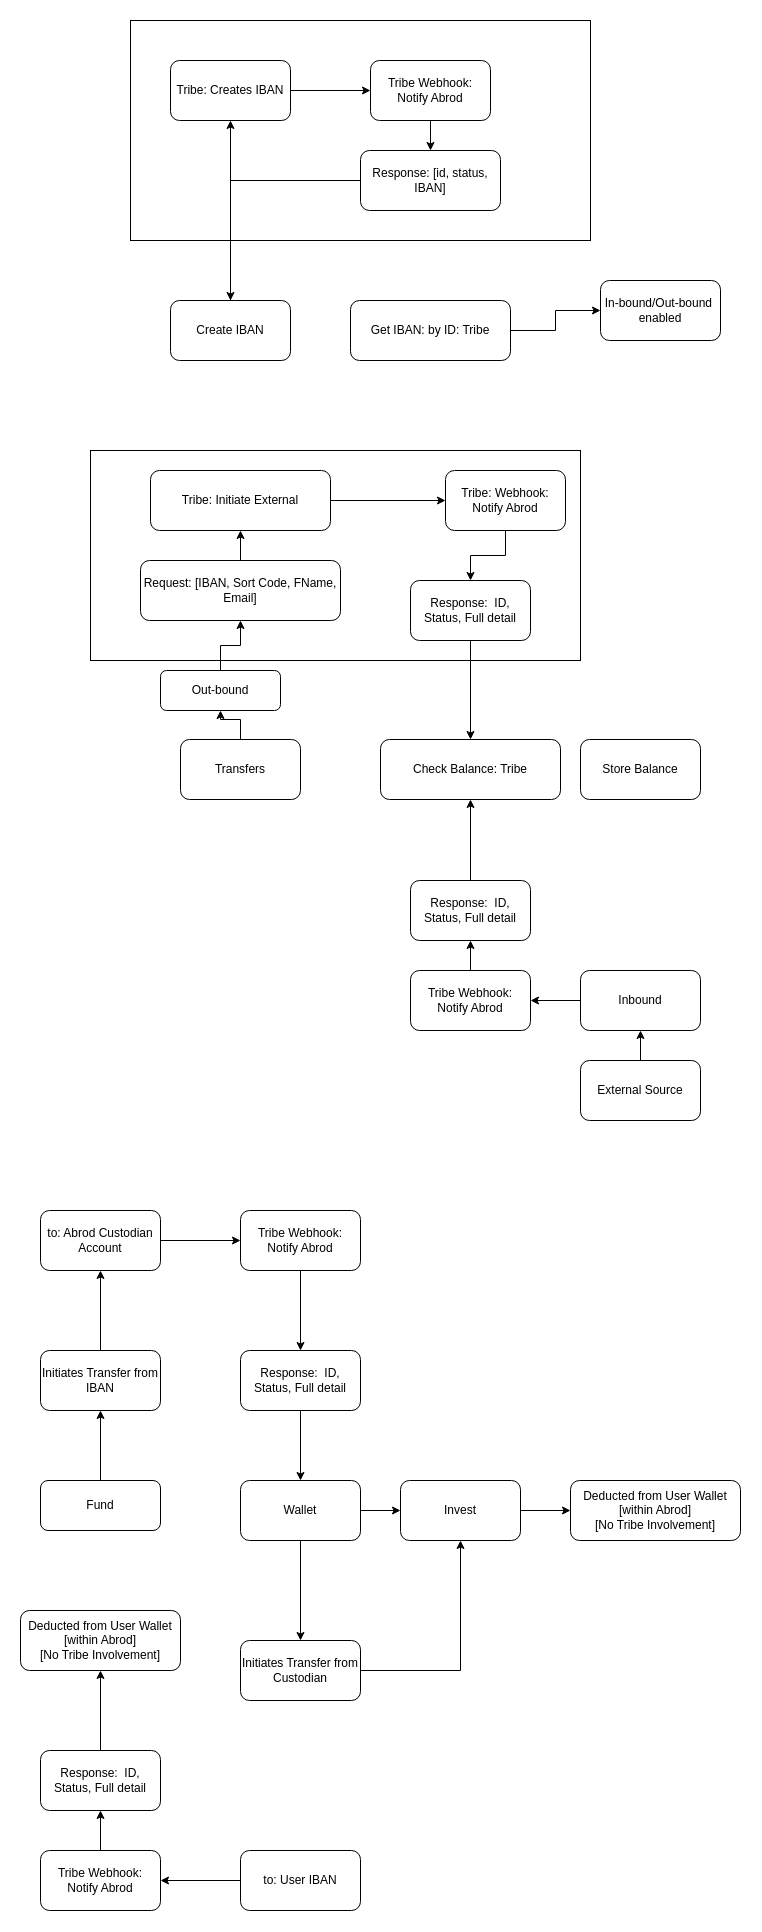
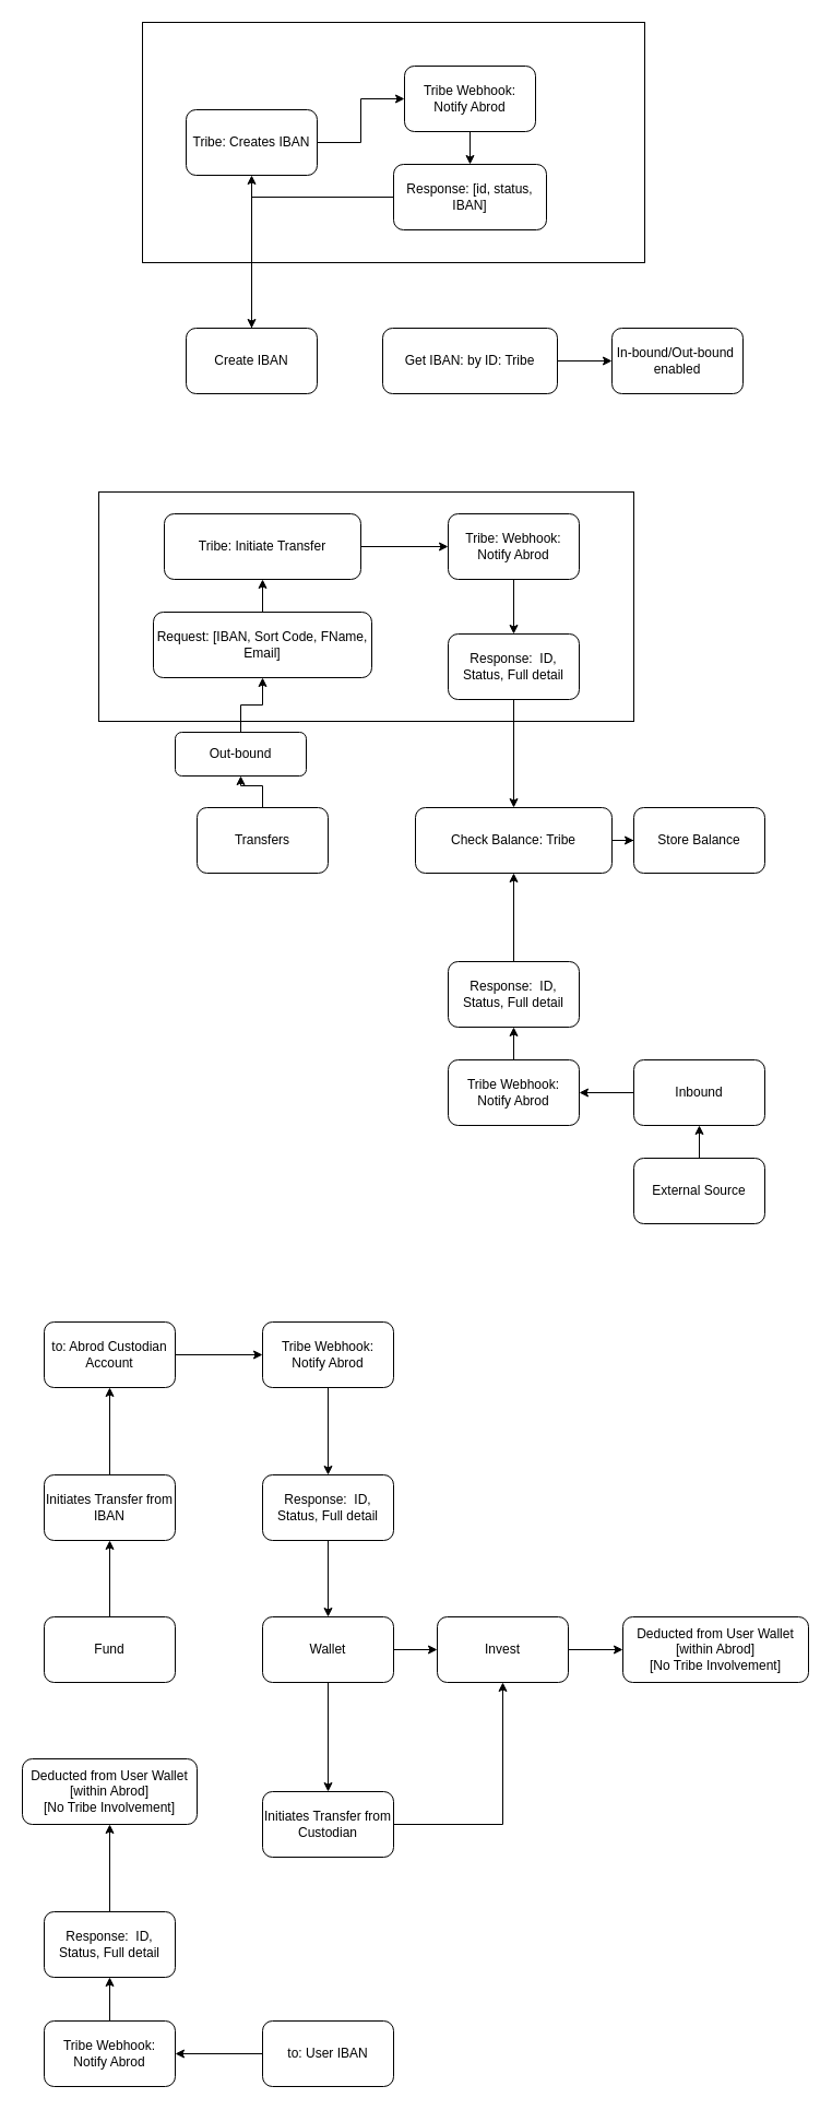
- <mxCell id="7" value="Tribe: Creates IBAN" style="whiteSpace=wrap;html=1;rounded=1;" vertex="1" parent="1"><mxGeometry x="170" y="60" width="120" height="60" as="geometry" /></mxCell>
+ <mxCell id="7" value="Tribe: Creates IBAN" style="whiteSpace=wrap;html=1;rounded=1;" vertex="1" parent="1"><mxGeometry x="170" y="100" width="120" height="60" as="geometry" /></mxCell>
- <mxCell id="14" value="In-bound/Out-bound&amp;nbsp;&lt;br&gt;enabled" style="whiteSpace=wrap;html=1;rounded=1;" vertex="1" parent="1"><mxGeometry x="600" y="280" width="120" height="60" as="geometry" /></mxCell>
+ <mxCell id="14" value="In-bound/Out-bound&amp;nbsp;&lt;br&gt;enabled" style="whiteSpace=wrap;html=1;rounded=1;" vertex="1" parent="1"><mxGeometry x="560" y="300" width="120" height="60" as="geometry" /></mxCell>
- <mxCell id="22" value="Tribe: Initiate External" style="whiteSpace=wrap;html=1;rounded=1;" vertex="1" parent="1"><mxGeometry x="150" y="470" width="180" height="60" as="geometry" /></mxCell>
+ <mxCell id="22" value="Tribe: Initiate Transfer" style="whiteSpace=wrap;html=1;rounded=1;" vertex="1" parent="1"><mxGeometry x="150" y="470" width="180" height="60" as="geometry" /></mxCell>
- <mxCell id="24" value="Tribe: Webhook:&lt;br&gt;Notify Abrod" style="whiteSpace=wrap;html=1;rounded=1;" vertex="1" parent="1"><mxGeometry x="445" y="470" width="120" height="60" as="geometry" /></mxCell>
+ <mxCell id="24" value="Tribe: Webhook:&lt;br&gt;Notify Abrod" style="whiteSpace=wrap;html=1;rounded=1;" vertex="1" parent="1"><mxGeometry x="410" y="470" width="120" height="60" as="geometry" /></mxCell>
+ <mxCell id="27" value="" style="edgeStyle=orthogonalEdgeStyle;rounded=0;orthogonalLoop=1;jettySize=auto;html=1;" edge="1" parent="1" source="28" target="29"><mxGeometry relative="1" as="geometry" /></mxCell>
- <mxCell id="39" value="Fund" style="rounded=1;whiteSpace=wrap;html=1;" vertex="1" parent="1"><mxGeometry x="40" y="1480" width="120" height="50" as="geometry" /></mxCell>
+ <mxCell id="39" value="Fund" style="rounded=1;whiteSpace=wrap;html=1;" vertex="1" parent="1"><mxGeometry x="40" y="1480" width="120" height="60" as="geometry" /></mxCell>
